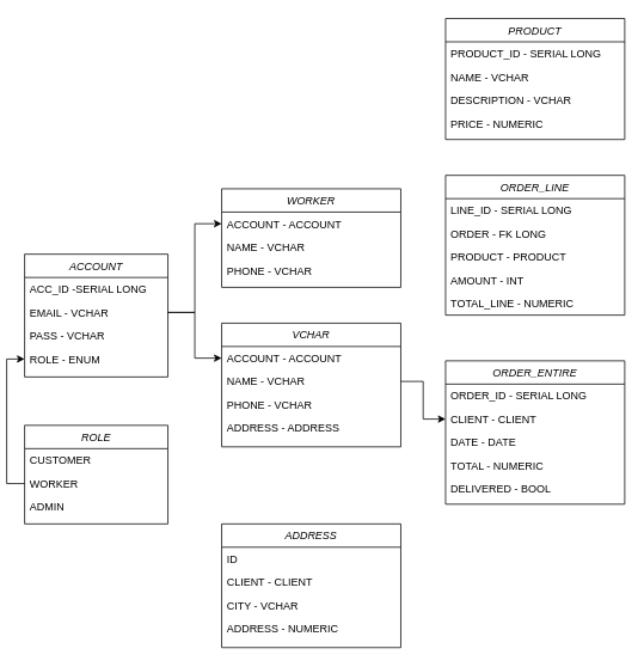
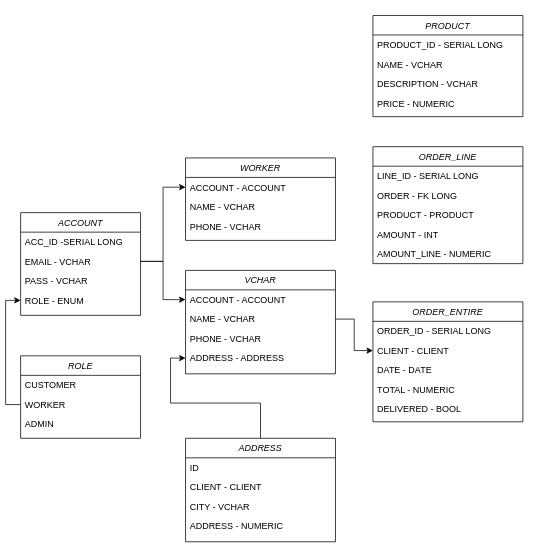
- <mxCell id="33" value="TOTAL_LINE - NUMERIC" style="text;align=left;verticalAlign=top;spacingLeft=4;spacingRight=4;overflow=hidden;rotatable=0;points=[[0,0.5],[1,0.5]];portConstraint=eastwest;" parent="28" vertex="1"><mxGeometry y="130" width="200" height="26" as="geometry" /></mxCell>
+ <mxCell id="33" value="AMOUNT_LINE - NUMERIC" style="text;align=left;verticalAlign=top;spacingLeft=4;spacingRight=4;overflow=hidden;rotatable=0;points=[[0,0.5],[1,0.5]];portConstraint=eastwest;" parent="28" vertex="1"><mxGeometry y="130" width="200" height="26" as="geometry" /></mxCell>
+ <mxCell id="40" style="edgeStyle=orthogonalEdgeStyle;rounded=0;orthogonalLoop=1;jettySize=auto;html=1;exitX=0.5;exitY=0;exitDx=0;exitDy=0;entryX=0;entryY=0.5;entryDx=0;entryDy=0;" edge="1" parent="1" source="41" target="16"><mxGeometry relative="1" as="geometry" /></mxCell>
